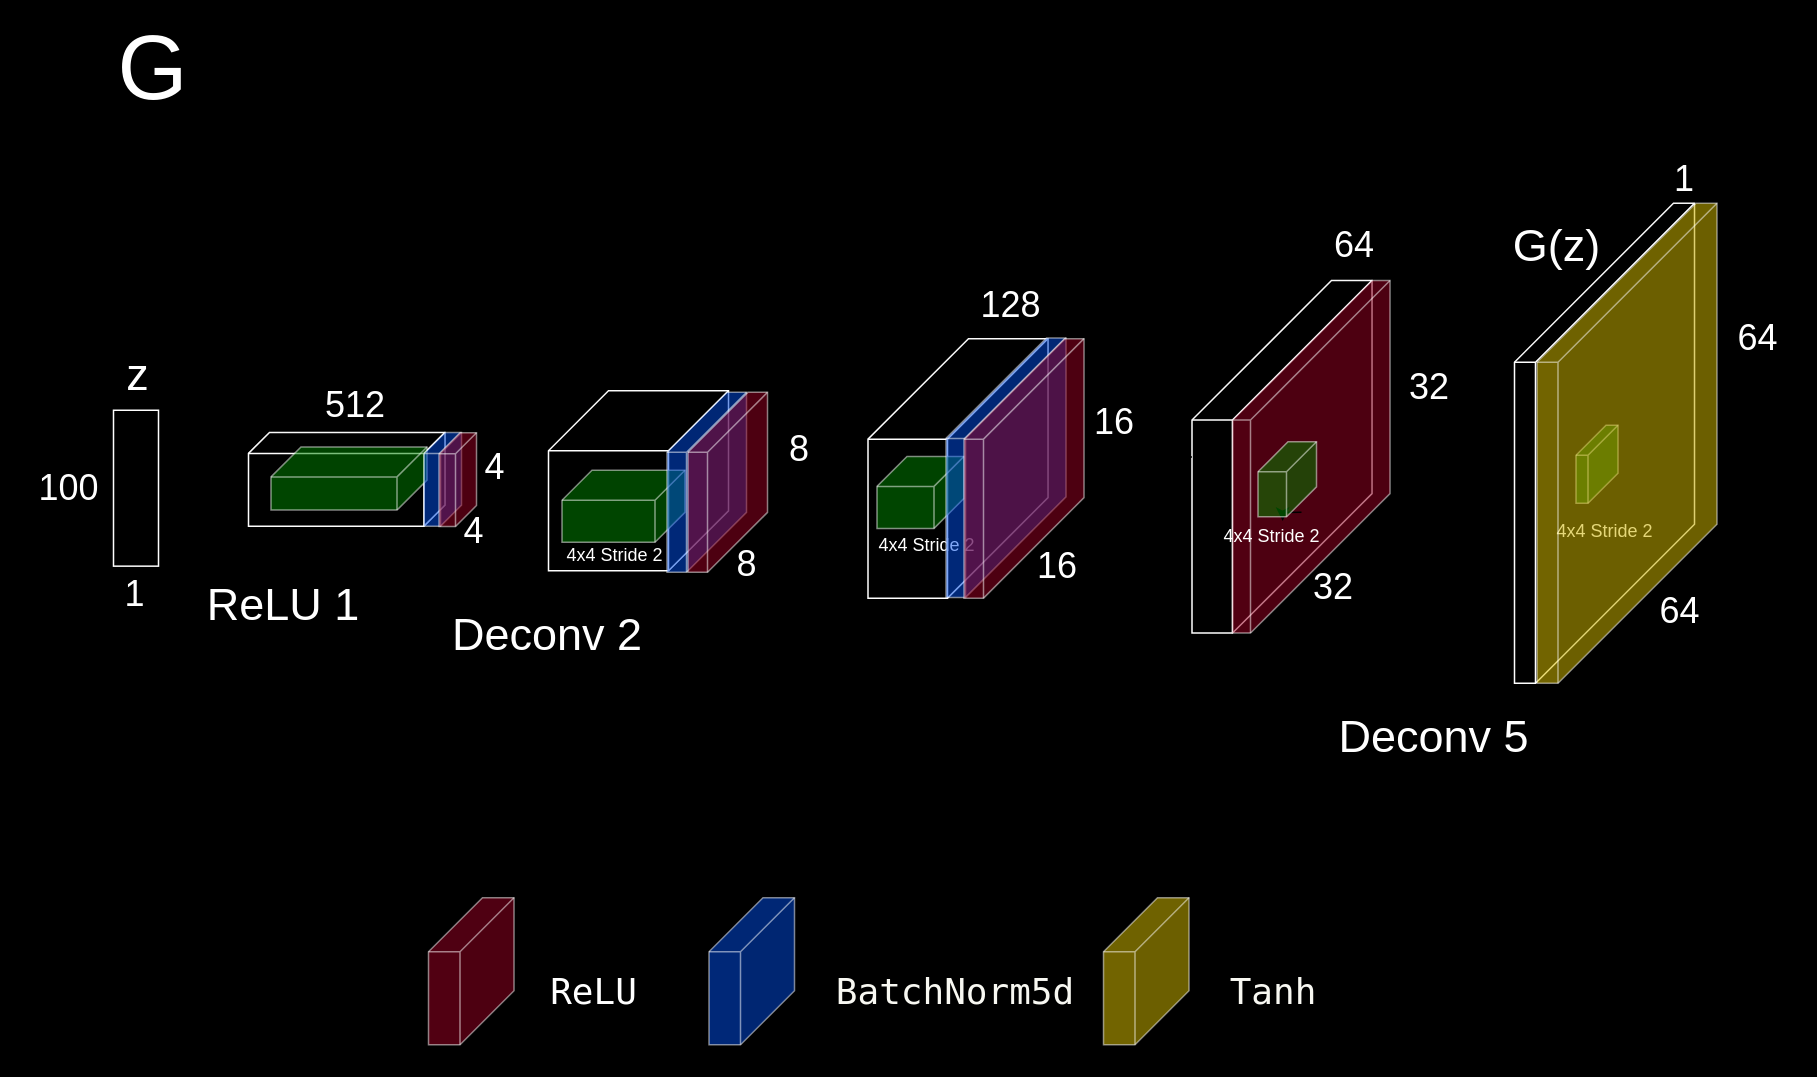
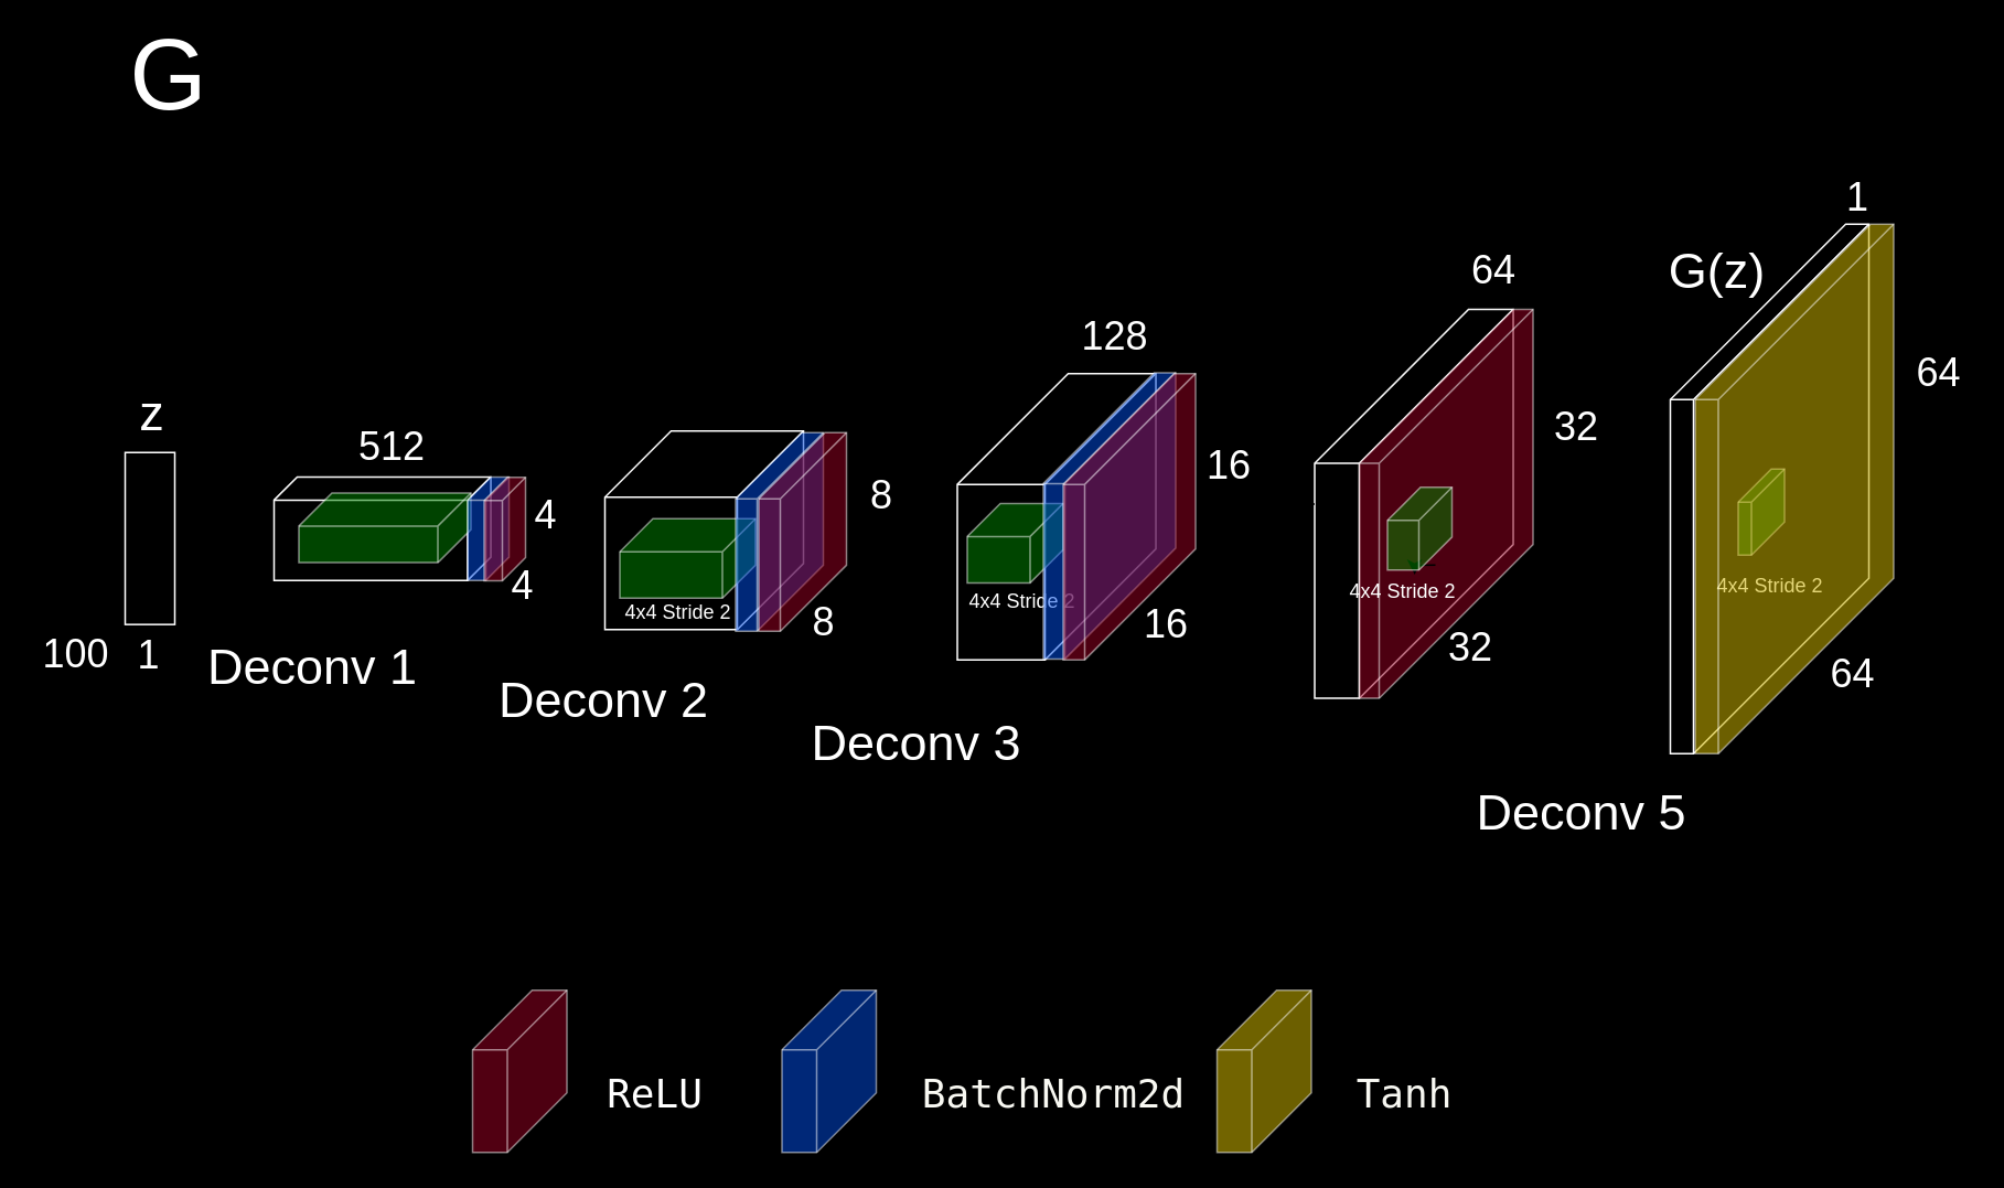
- <mxCell id="24" value="&lt;span style=&quot;color: rgb(255 , 255 , 255) ; font-size: 24px&quot;&gt;100&lt;/span&gt;" style="text;html=1;align=center;verticalAlign=middle;resizable=0;points=[];autosize=1;" parent="1" vertex="1"><mxGeometry y="313.97" width="50" height="22" as="geometry" x="20" /></mxCell>
+ <mxCell id="24" value="&lt;span style=&quot;color: rgb(255 , 255 , 255) ; font-size: 24px&quot;&gt;100&lt;/span&gt;" style="text;html=1;align=center;verticalAlign=middle;resizable=0;points=[];autosize=1;" parent="1" vertex="1"><mxGeometry x="20" y="383.97" width="50" height="22" as="geometry" /></mxCell>
- <mxCell id="43" value="ReLU 1" style="text;html=1;align=center;verticalAlign=middle;resizable=0;points=[];autosize=1;fontColor=#FFFFFF;fontSize=30;" parent="1" vertex="1"><mxGeometry x="120" y="381.56" width="136" height="40" as="geometry" /></mxCell>
+ <mxCell id="43" value="Deconv 1" style="text;html=1;align=center;verticalAlign=middle;resizable=0;points=[];autosize=1;fontColor=#FFFFFF;fontSize=30;" parent="1" vertex="1"><mxGeometry x="120" y="381.56" width="136" height="40" as="geometry" /></mxCell>
+ <mxCell id="45" value="Deconv 3" style="text;html=1;align=center;verticalAlign=middle;resizable=0;points=[];autosize=1;fontColor=#FFFFFF;fontSize=30;" parent="1" vertex="1"><mxGeometry x="485" y="428" width="136" height="40" as="geometry" /></mxCell>
- <mxCell id="52" value="&lt;span style=&quot;color: rgb(248 , 248 , 242) ; font-family: &amp;#34;source code pro&amp;#34; , &amp;#34;dejavu sans mono&amp;#34; , &amp;#34;ubuntu mono&amp;#34; , &amp;#34;anonymous pro&amp;#34; , &amp;#34;droid sans mono&amp;#34; , &amp;#34;menlo&amp;#34; , &amp;#34;monaco&amp;#34; , &amp;#34;consolas&amp;#34; , &amp;#34;inconsolata&amp;#34; , &amp;#34;courier&amp;#34; , monospace , &amp;#34;pingfang sc&amp;#34; , &amp;#34;microsoft yahei&amp;#34; , sans-serif ; background-color: rgb(0 , 0 , 0)&quot;&gt;&lt;font style=&quot;font-size: 24px&quot;&gt;BatchNorm5d&lt;/font&gt;&lt;/span&gt;" style="text;html=1;align=center;verticalAlign=middle;resizable=0;points=[];autosize=1;fontSize=30;fontColor=#FFFFFF;fillColor=#000000;" parent="1" vertex="1"><mxGeometry x="551" y="637" width="169" height="42" as="geometry" /></mxCell>
+ <mxCell id="52" value="&lt;span style=&quot;color: rgb(248 , 248 , 242) ; font-family: &amp;#34;source code pro&amp;#34; , &amp;#34;dejavu sans mono&amp;#34; , &amp;#34;ubuntu mono&amp;#34; , &amp;#34;anonymous pro&amp;#34; , &amp;#34;droid sans mono&amp;#34; , &amp;#34;menlo&amp;#34; , &amp;#34;monaco&amp;#34; , &amp;#34;consolas&amp;#34; , &amp;#34;inconsolata&amp;#34; , &amp;#34;courier&amp;#34; , monospace , &amp;#34;pingfang sc&amp;#34; , &amp;#34;microsoft yahei&amp;#34; , sans-serif ; background-color: rgb(0 , 0 , 0)&quot;&gt;&lt;font style=&quot;font-size: 24px&quot;&gt;BatchNorm2d&lt;/font&gt;&lt;/span&gt;" style="text;html=1;align=center;verticalAlign=middle;resizable=0;points=[];autosize=1;fontSize=30;fontColor=#FFFFFF;fillColor=#000000;" parent="1" vertex="1"><mxGeometry x="551" y="637" width="169" height="42" as="geometry" /></mxCell>
